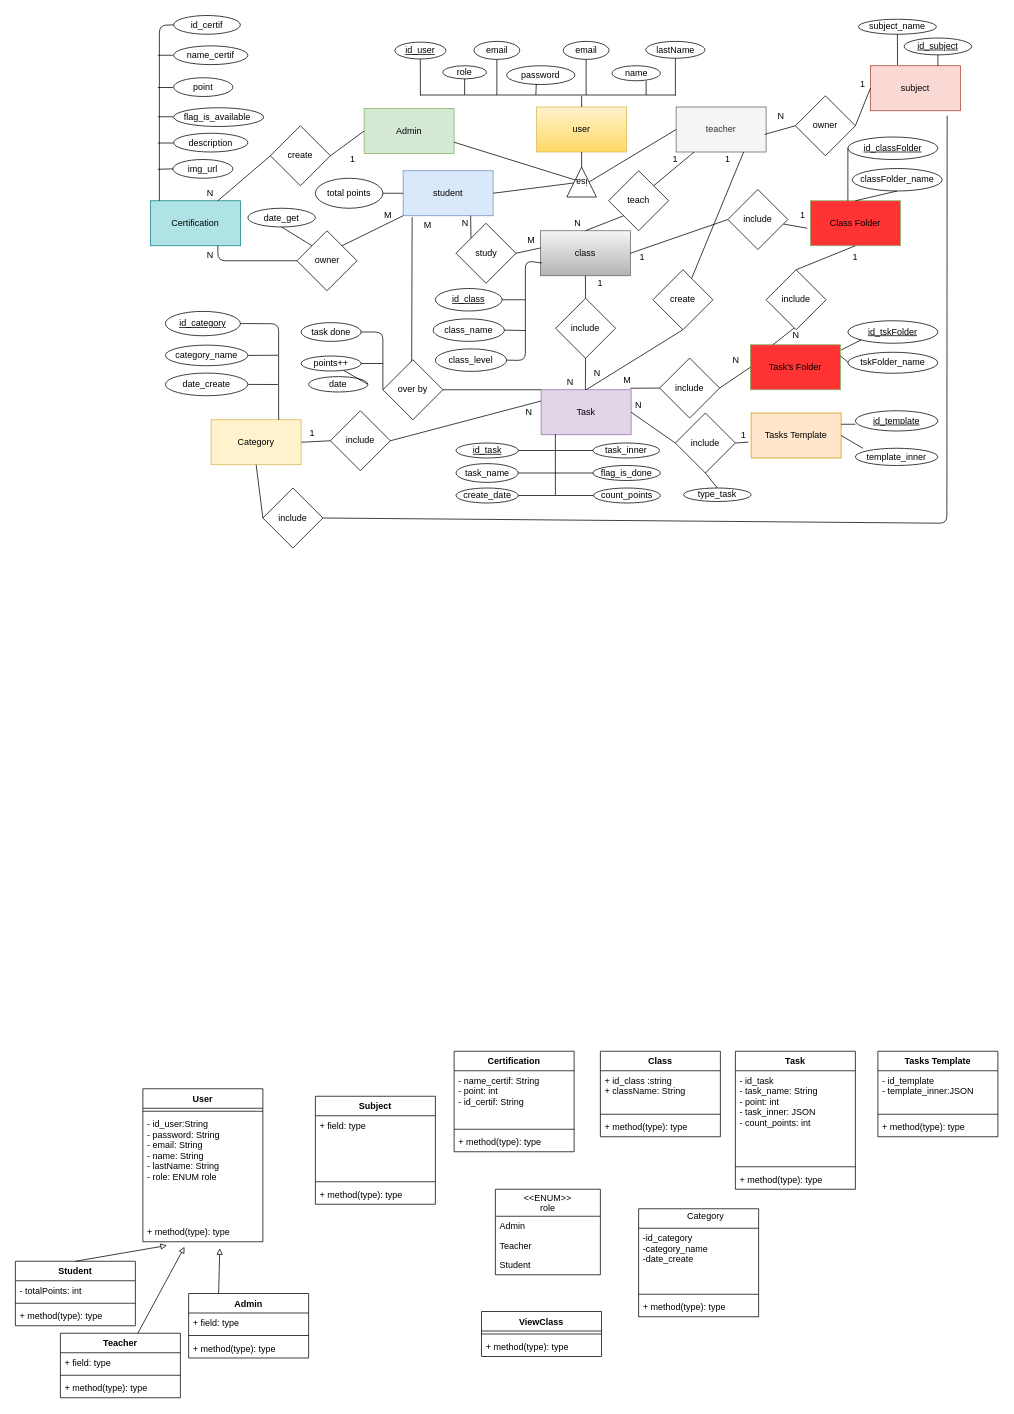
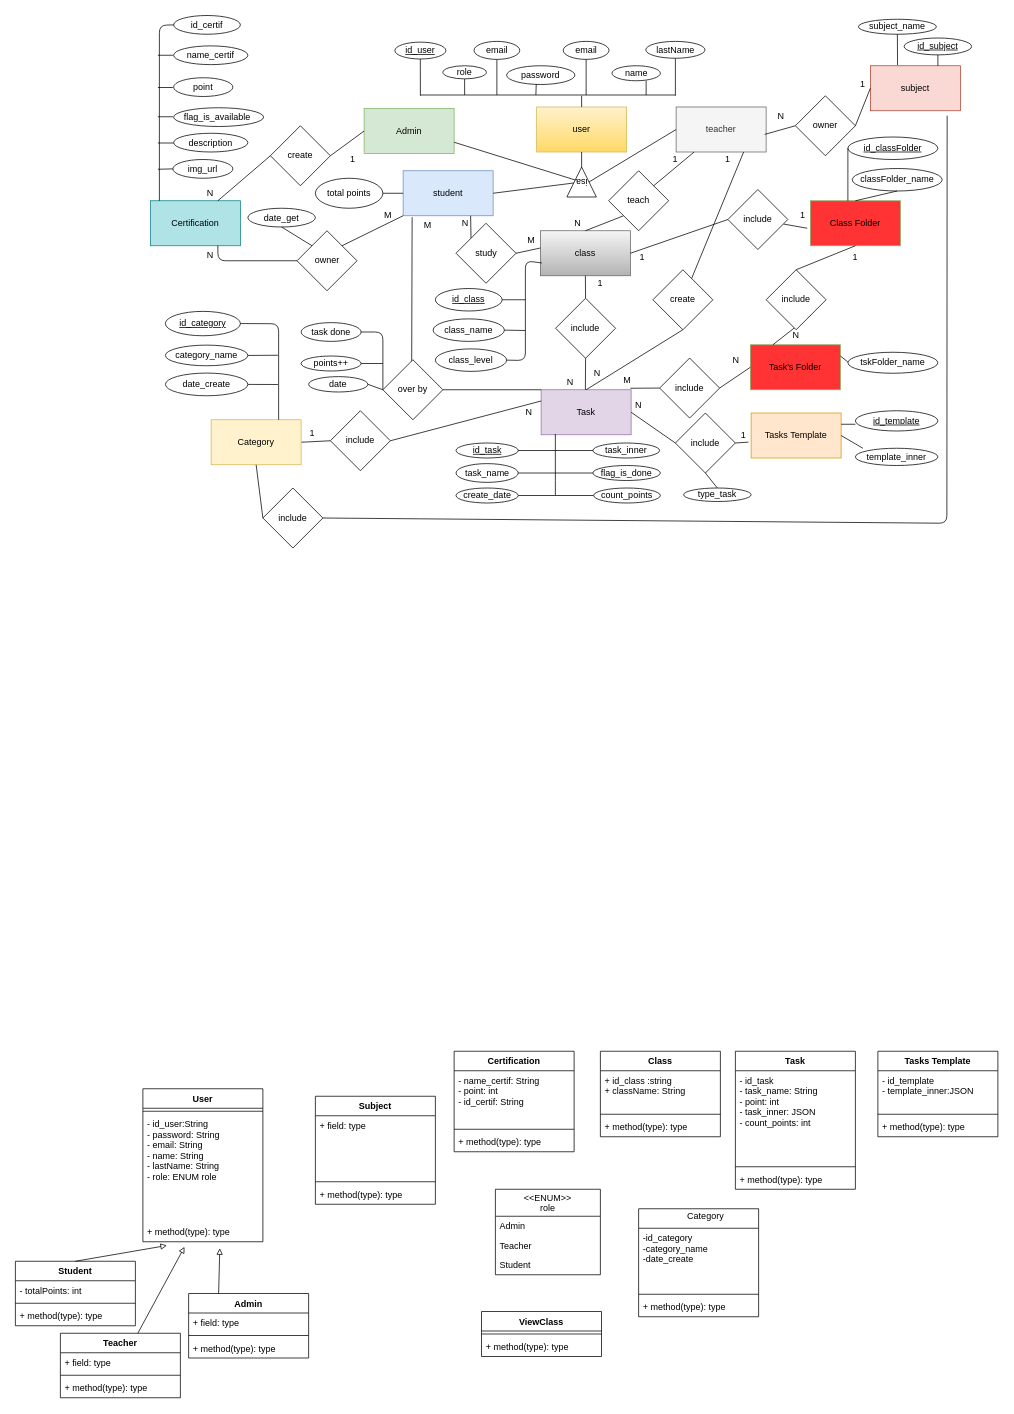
- <mxCell id="163" value="&lt;u&gt;id_tskFolder&lt;/u&gt;" style="ellipse;whiteSpace=wrap;html=1;" parent="1" vertex="1"><mxGeometry x="1130" y="427" width="120" height="30" as="geometry" /></mxCell>
- <mxCell id="165" value="" style="endArrow=none;html=1;entryX=0;entryY=1;entryDx=0;entryDy=0;exitX=1.008;exitY=0.117;exitDx=0;exitDy=0;exitPerimeter=0;" parent="1" source="162" target="163" edge="1"><mxGeometry width="50" height="50" relative="1" as="geometry"><mxPoint x="987.5" y="474.5" as="sourcePoint" /><mxPoint x="980" y="362" as="targetPoint" /><Array as="points" /></mxGeometry></mxCell>
- <mxCell id="135" value="" style="endArrow=none;html=1;exitX=1;exitY=0.5;exitDx=0;exitDy=0;" parent="1" source="134" target="113" edge="1"><mxGeometry width="50" height="50" relative="1" as="geometry"><mxPoint x="560" y="617" as="sourcePoint" /><mxPoint x="610" y="567" as="targetPoint" /></mxGeometry></mxCell>
+ <mxCell id="135" value="" style="endArrow=none;html=1;exitX=1;exitY=0.5;exitDx=0;exitDy=0;entryX=0;entryY=0.5;entryDx=0;entryDy=0;" parent="1" source="134" target="112" edge="1"><mxGeometry width="50" height="50" relative="1" as="geometry"><mxPoint x="560" y="617" as="sourcePoint" /><mxPoint x="610" y="567" as="targetPoint" /></mxGeometry></mxCell>
